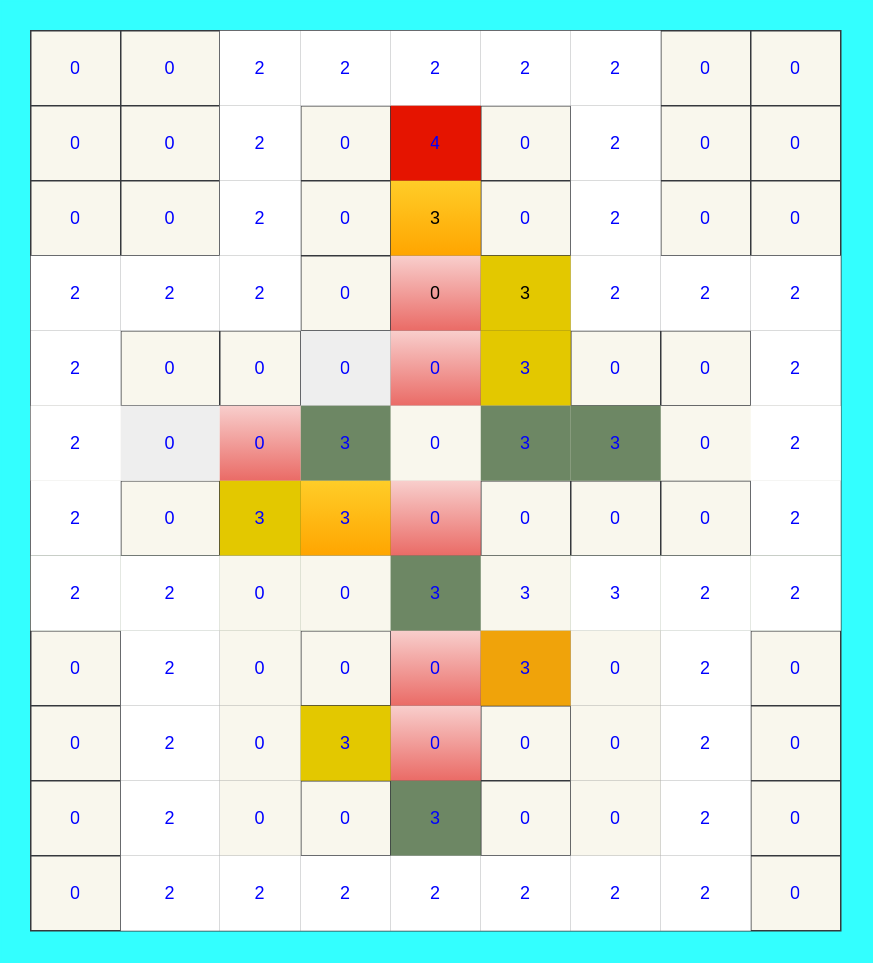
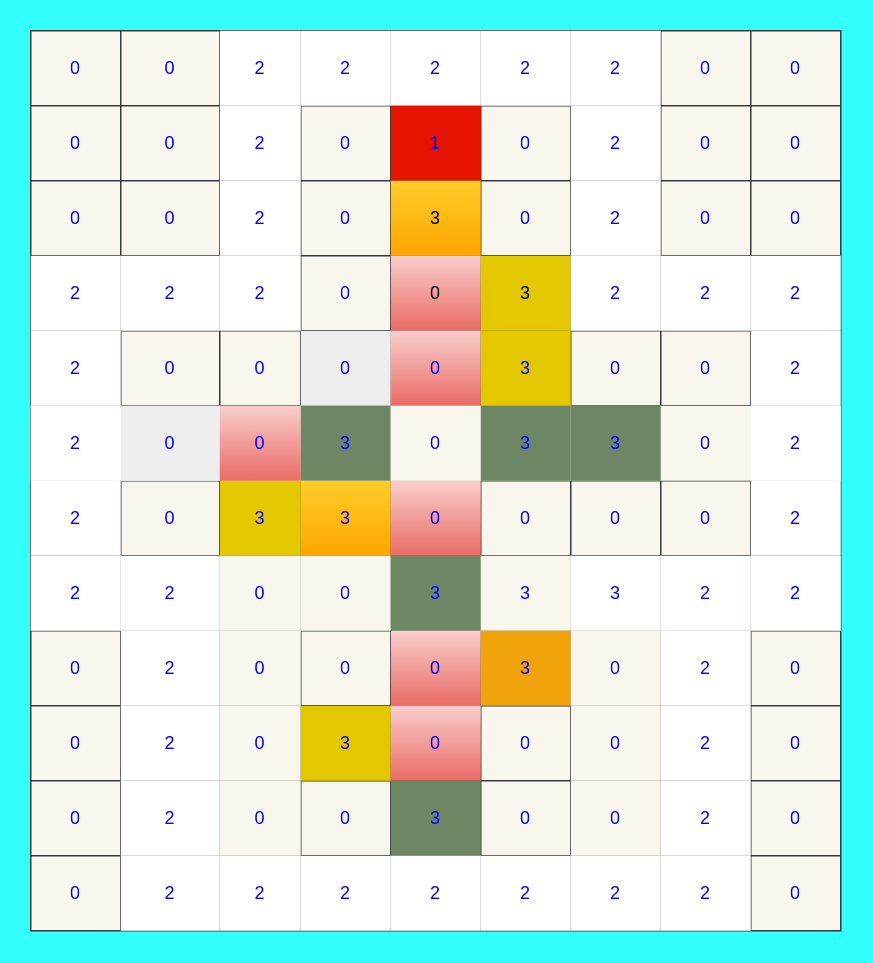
- <mxCell id="18" value="4" style="shape=partialRectangle;html=1;whiteSpace=wrap;connectable=0;overflow=hidden;fillColor=#e51400;top=0;left=0;bottom=0;right=0;strokeColor=#B20000;fontColor=#0000FF;" parent="13" vertex="1"><mxGeometry x="240" width="60" height="50" as="geometry" /></mxCell>
+ <mxCell id="18" value="1" style="shape=partialRectangle;html=1;whiteSpace=wrap;connectable=0;overflow=hidden;fillColor=#e51400;top=0;left=0;bottom=0;right=0;strokeColor=#B20000;fontColor=#0000FF;" parent="13" vertex="1"><mxGeometry x="240" width="60" height="50" as="geometry" /></mxCell>
